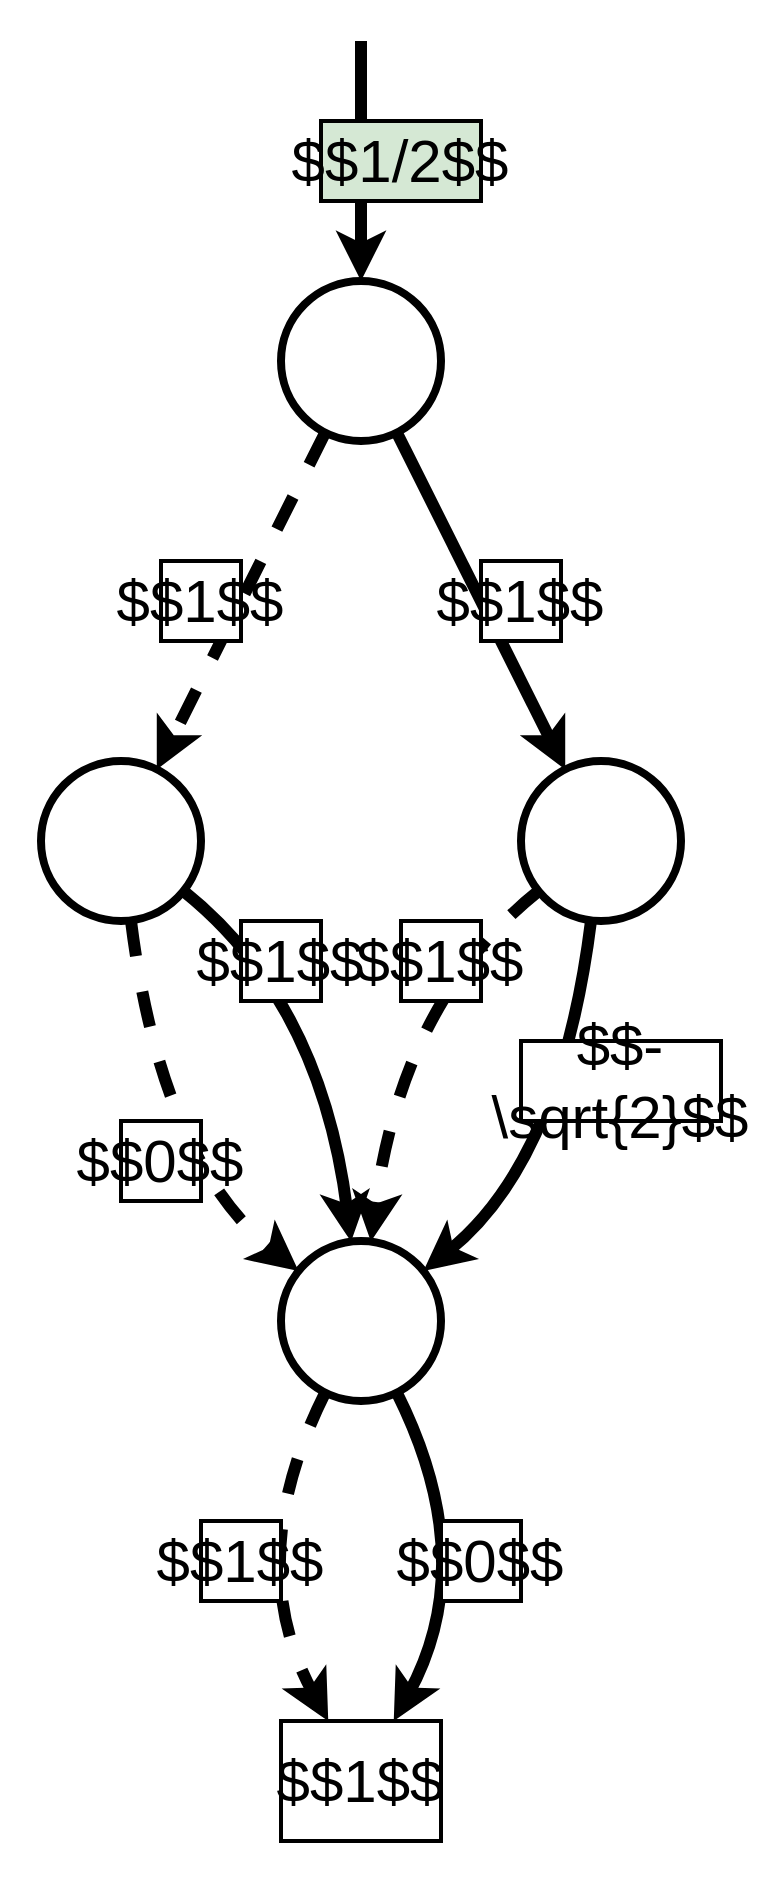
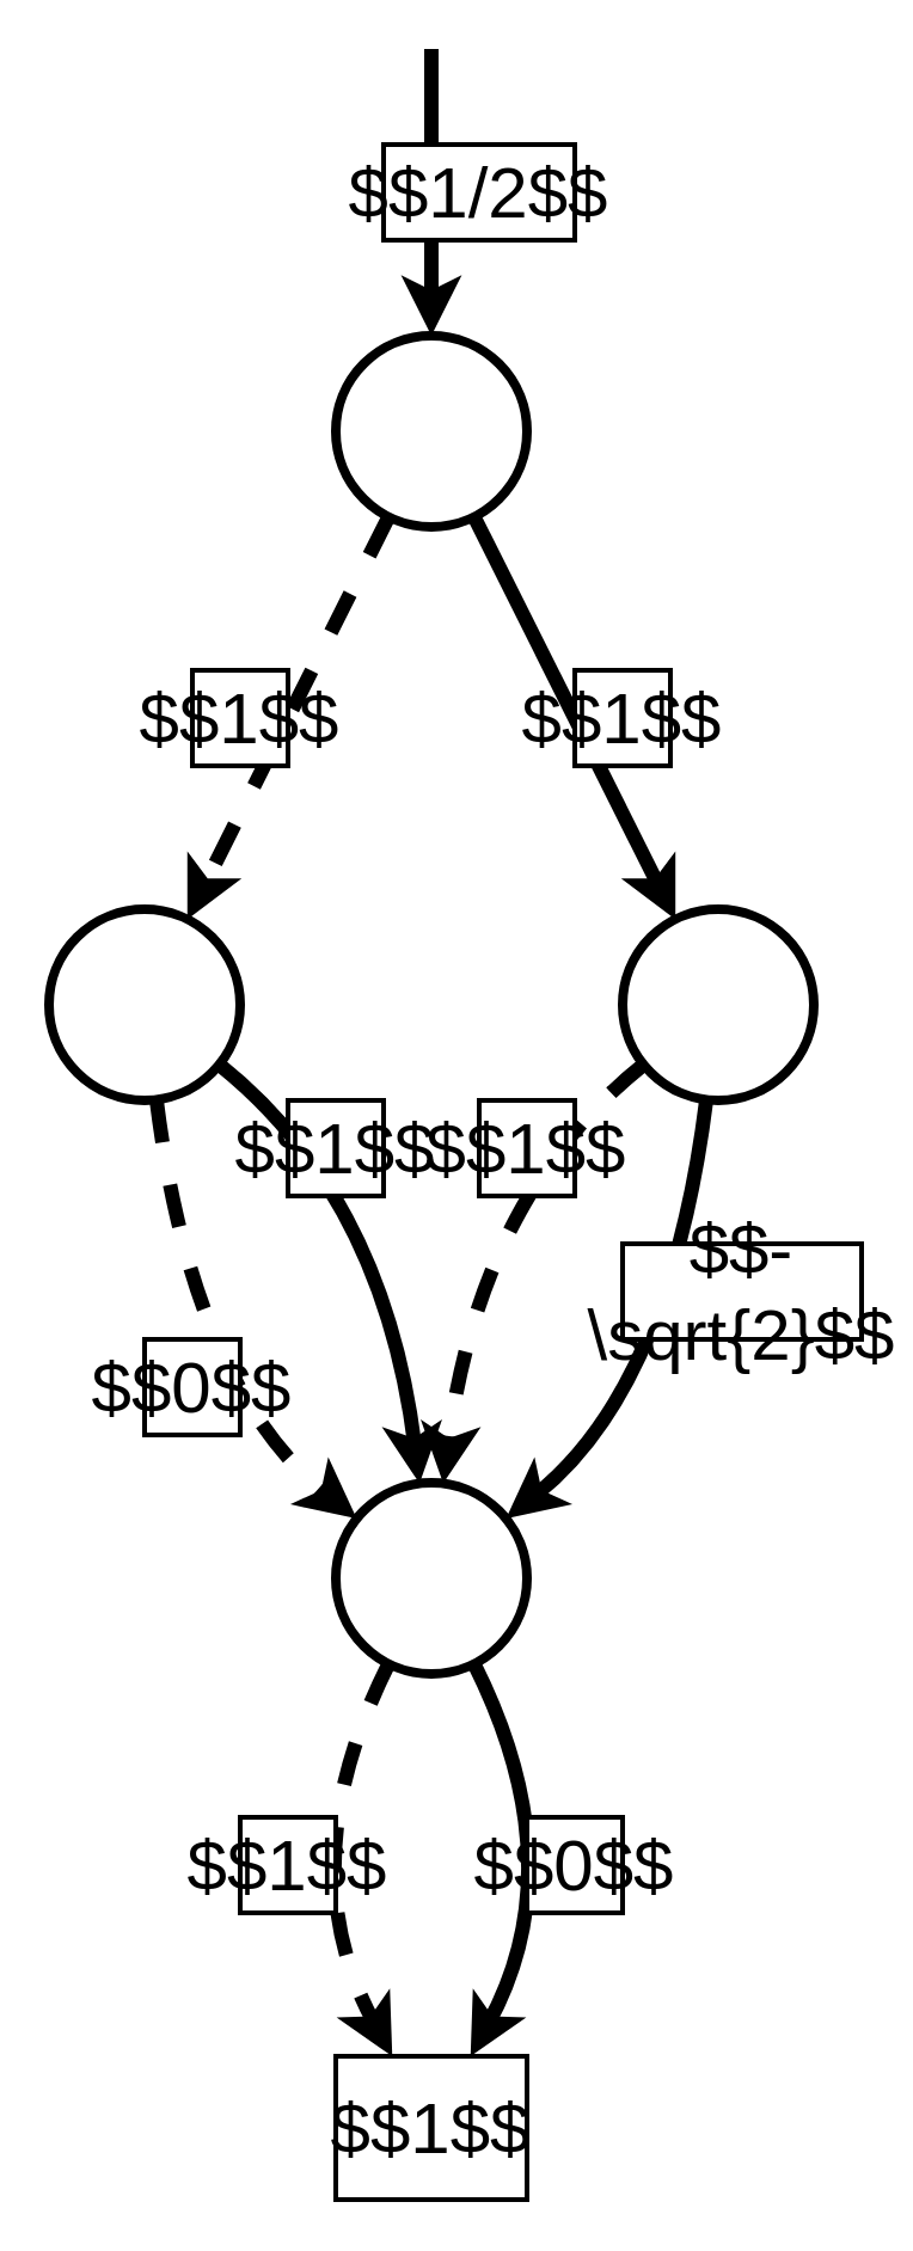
- <mxCell id="17" value="&lt;span style=&quot;font-size: 30px;&quot;&gt;$$1/2$$&lt;/span&gt;" style="rounded=0;whiteSpace=wrap;html=1;strokeWidth=2;fontSize=30;fillColor=#d5e8d4;" parent="1" vertex="1"><mxGeometry x="160" y="60" width="80" height="40" as="geometry" /></mxCell>
+ <mxCell id="17" value="&lt;span style=&quot;font-size: 30px;&quot;&gt;$$1/2$$&lt;/span&gt;" style="rounded=0;whiteSpace=wrap;html=1;strokeWidth=2;fontSize=30;" parent="1" vertex="1"><mxGeometry x="160" y="60" width="80" height="40" as="geometry" /></mxCell>
